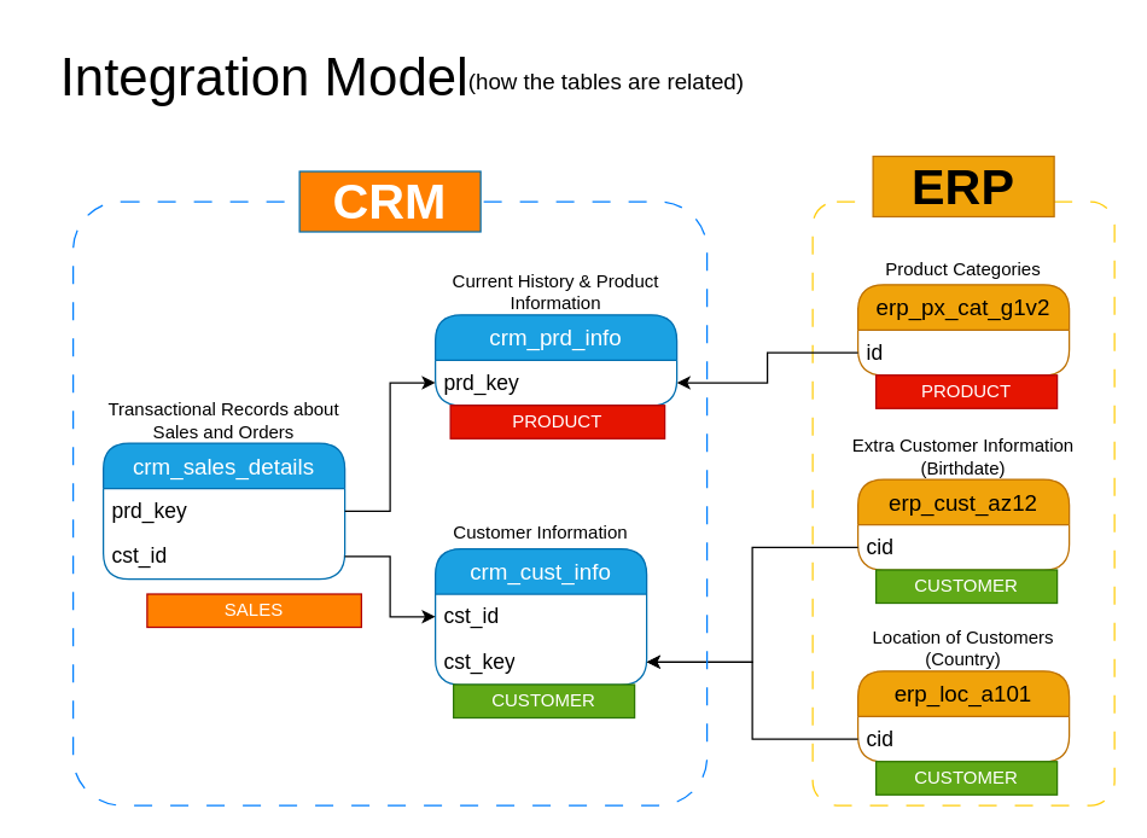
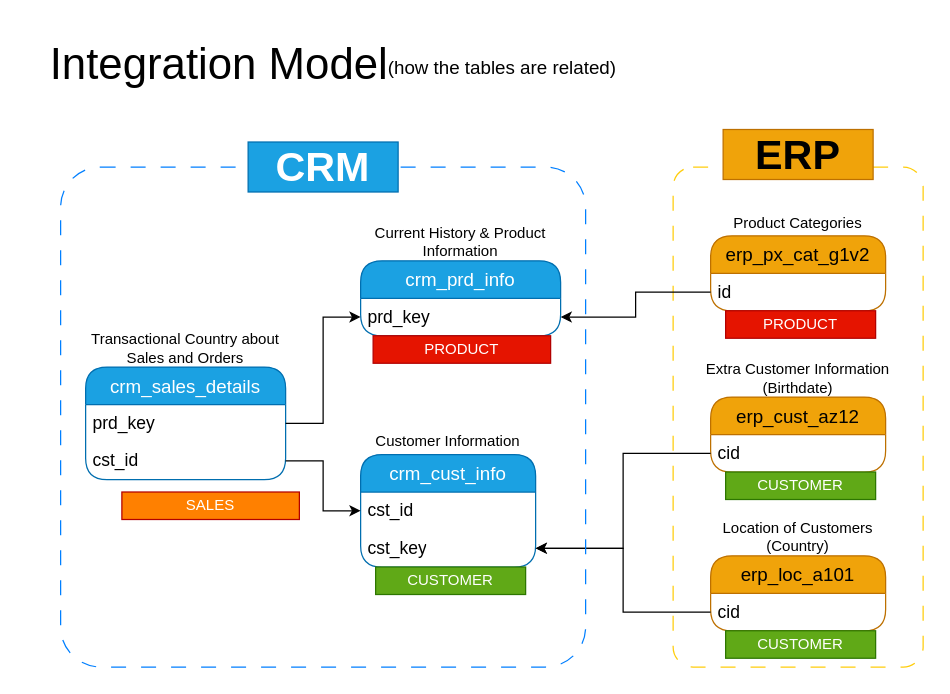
- <mxCell id="29" value="CRM" style="rounded=0;whiteSpace=wrap;html=1;fontStyle=1;fontSize=33;fillColor=#ff8000;fontColor=#ffffff;strokeColor=#006EAF;" parent="1" vertex="1"><mxGeometry x="198" y="113" width="120" height="40" as="geometry" /></mxCell>
+ <mxCell id="29" value="CRM" style="rounded=0;whiteSpace=wrap;html=1;fontStyle=1;fontSize=33;fillColor=#1ba1e2;fontColor=#ffffff;strokeColor=#006EAF;" parent="1" vertex="1"><mxGeometry x="198" y="113" width="120" height="40" as="geometry" /></mxCell>
- <mxCell id="17" value="Transactional Records about Sales and Orders" style="text;html=1;align=center;verticalAlign=middle;whiteSpace=wrap;rounded=0;" parent="1" vertex="1"><mxGeometry x="68" y="263" width="160" height="30" as="geometry" /></mxCell>
+ <mxCell id="17" value="Transactional Country about Sales and Orders" style="text;html=1;align=center;verticalAlign=middle;whiteSpace=wrap;rounded=0;" parent="1" vertex="1"><mxGeometry x="68" y="263" width="160" height="30" as="geometry" /></mxCell>
